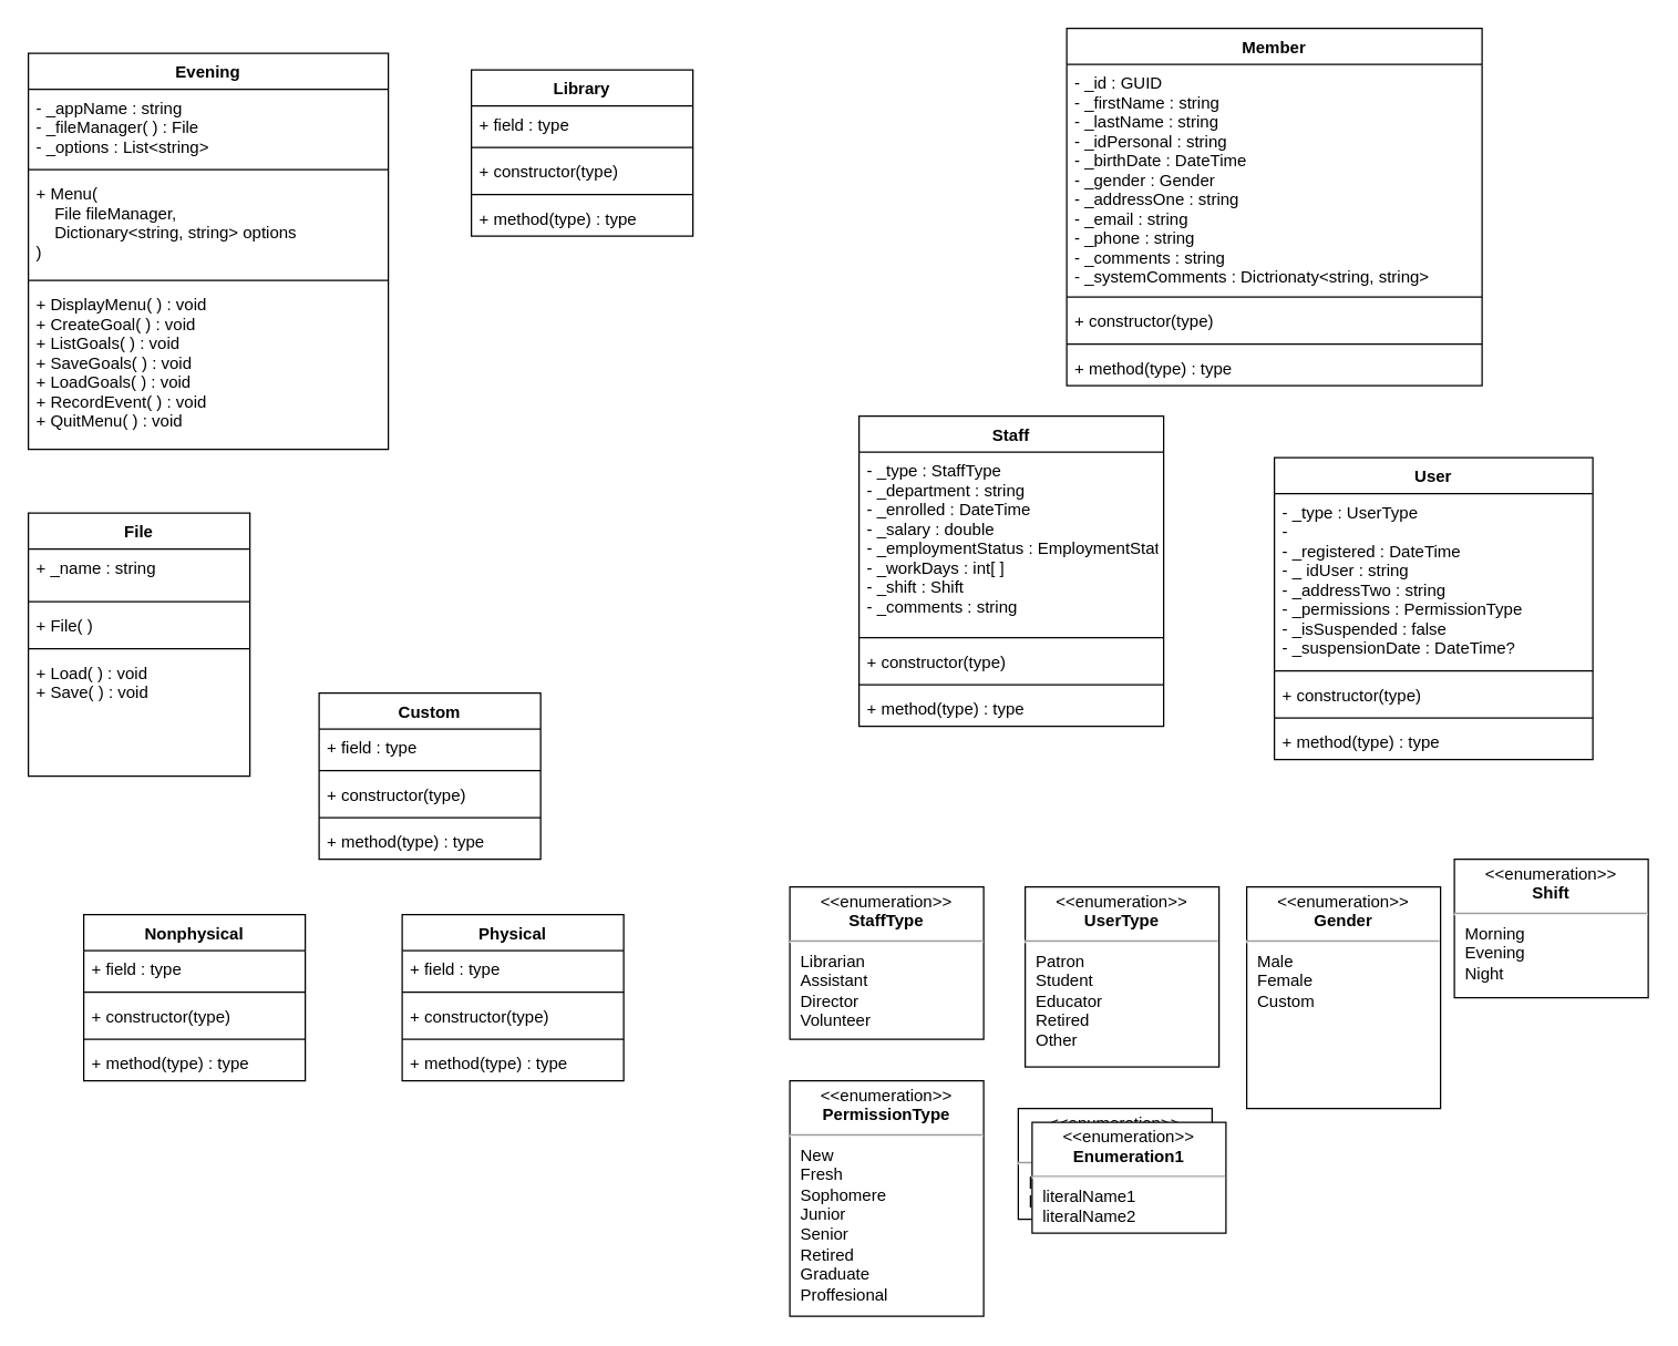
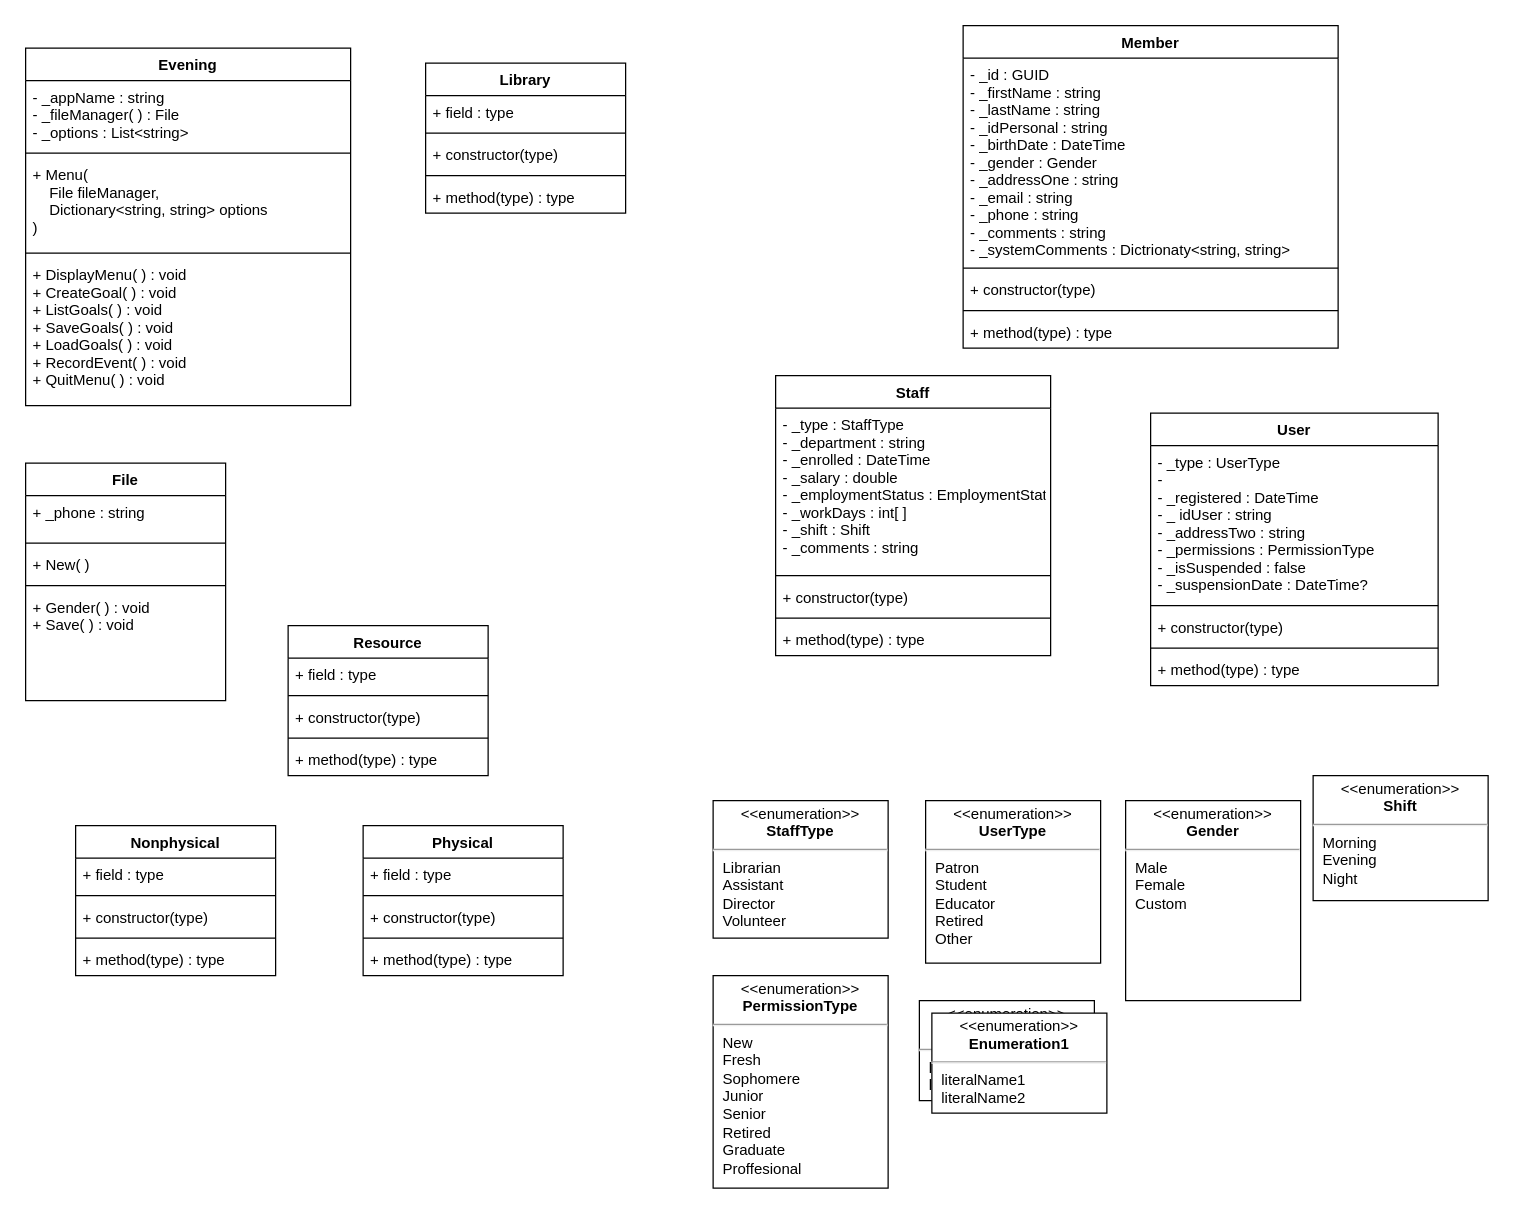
- <mxCell id="58" value="+ _name : string" style="text;strokeColor=none;fillColor=none;align=left;verticalAlign=top;spacingLeft=4;spacingRight=4;overflow=hidden;rotatable=0;points=[[0,0.5],[1,0.5]];portConstraint=eastwest;" vertex="1" parent="57"><mxGeometry y="26" width="160" height="34" as="geometry" /></mxCell>
+ <mxCell id="58" value="+ _phone : string" style="text;strokeColor=none;fillColor=none;align=left;verticalAlign=top;spacingLeft=4;spacingRight=4;overflow=hidden;rotatable=0;points=[[0,0.5],[1,0.5]];portConstraint=eastwest;" vertex="1" parent="57"><mxGeometry y="26" width="160" height="34" as="geometry" /></mxCell>
- <mxCell id="60" value="+ File( )" style="text;strokeColor=none;fillColor=none;align=left;verticalAlign=top;spacingLeft=4;spacingRight=4;overflow=hidden;rotatable=0;points=[[0,0.5],[1,0.5]];portConstraint=eastwest;" vertex="1" parent="57"><mxGeometry y="68" width="160" height="26" as="geometry" /></mxCell>
+ <mxCell id="60" value="+ New( )" style="text;strokeColor=none;fillColor=none;align=left;verticalAlign=top;spacingLeft=4;spacingRight=4;overflow=hidden;rotatable=0;points=[[0,0.5],[1,0.5]];portConstraint=eastwest;" vertex="1" parent="57"><mxGeometry y="68" width="160" height="26" as="geometry" /></mxCell>
- <mxCell id="62" value="+ Load( ) : void&#10;+ Save( ) : void" style="text;strokeColor=none;fillColor=none;align=left;verticalAlign=top;spacingLeft=4;spacingRight=4;overflow=hidden;rotatable=0;points=[[0,0.5],[1,0.5]];portConstraint=eastwest;" vertex="1" parent="57"><mxGeometry y="102" width="160" height="88" as="geometry" /></mxCell>
+ <mxCell id="62" value="+ Gender( ) : void&#10;+ Save( ) : void" style="text;strokeColor=none;fillColor=none;align=left;verticalAlign=top;spacingLeft=4;spacingRight=4;overflow=hidden;rotatable=0;points=[[0,0.5],[1,0.5]];portConstraint=eastwest;" vertex="1" parent="57"><mxGeometry y="102" width="160" height="88" as="geometry" /></mxCell>
- <mxCell id="26" value="Custom" style="swimlane;fontStyle=1;align=center;verticalAlign=top;childLayout=stackLayout;horizontal=1;startSize=26;horizontalStack=0;resizeParent=1;resizeParentMax=0;resizeLast=0;collapsible=1;marginBottom=0;" parent="1" vertex="1"><mxGeometry x="230" y="500" width="160" height="120" as="geometry" /></mxCell>
+ <mxCell id="26" value="Resource" style="swimlane;fontStyle=1;align=center;verticalAlign=top;childLayout=stackLayout;horizontal=1;startSize=26;horizontalStack=0;resizeParent=1;resizeParentMax=0;resizeLast=0;collapsible=1;marginBottom=0;" parent="1" vertex="1"><mxGeometry x="230" y="500" width="160" height="120" as="geometry" /></mxCell>
